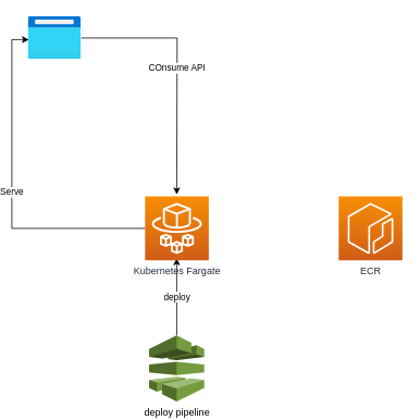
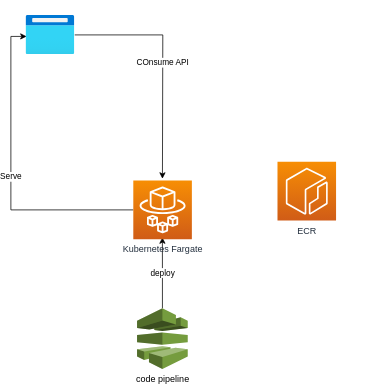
- <mxCell id="8" value="ECR" style="points=[[0,0,0],[0.25,0,0],[0.5,0,0],[0.75,0,0],[1,0,0],[0,1,0],[0.25,1,0],[0.5,1,0],[0.75,1,0],[1,1,0],[0,0.25,0],[0,0.5,0],[0,0.75,0],[1,0.25,0],[1,0.5,0],[1,0.75,0]];outlineConnect=0;fontColor=#232F3E;gradientColor=#F78E04;gradientDirection=north;fillColor=#D05C17;strokeColor=#ffffff;dashed=0;verticalLabelPosition=bottom;verticalAlign=top;align=center;html=1;fontSize=12;fontStyle=0;aspect=fixed;shape=mxgraph.aws4.resourceIcon;resIcon=mxgraph.aws4.ecr;" vertex="1" parent="1"><mxGeometry x="400" y="240" width="78" height="78" as="geometry" /></mxCell>
+ <mxCell id="8" value="ECR" style="points=[[0,0,0],[0.25,0,0],[0.5,0,0],[0.75,0,0],[1,0,0],[0,1,0],[0.25,1,0],[0.5,1,0],[0.75,1,0],[1,1,0],[0,0.25,0],[0,0.5,0],[0,0.75,0],[1,0.25,0],[1,0.5,0],[1,0.75,0]];outlineConnect=0;fontColor=#232F3E;gradientColor=#F78E04;gradientDirection=north;fillColor=#D05C17;strokeColor=#ffffff;dashed=0;verticalLabelPosition=bottom;verticalAlign=top;align=center;html=1;fontSize=12;fontStyle=0;aspect=fixed;shape=mxgraph.aws4.resourceIcon;resIcon=mxgraph.aws4.ecr;" vertex="1" parent="1"><mxGeometry x="355" y="215" width="78" height="78" as="geometry" /></mxCell>
- <mxCell id="6" value="deploy pipeline" style="outlineConnect=0;dashed=0;verticalLabelPosition=bottom;verticalAlign=top;align=center;html=1;shape=mxgraph.aws3.codepipeline;fillColor=#759C3E;gradientColor=none;" vertex="1" parent="1"><mxGeometry x="168" y="410" width="67.5" height="81" as="geometry" /></mxCell>
+ <mxCell id="6" value="code pipeline" style="outlineConnect=0;dashed=0;verticalLabelPosition=bottom;verticalAlign=top;align=center;html=1;shape=mxgraph.aws3.codepipeline;fillColor=#759C3E;gradientColor=none;" vertex="1" parent="1"><mxGeometry x="168" y="410" width="67.5" height="81" as="geometry" /></mxCell>
